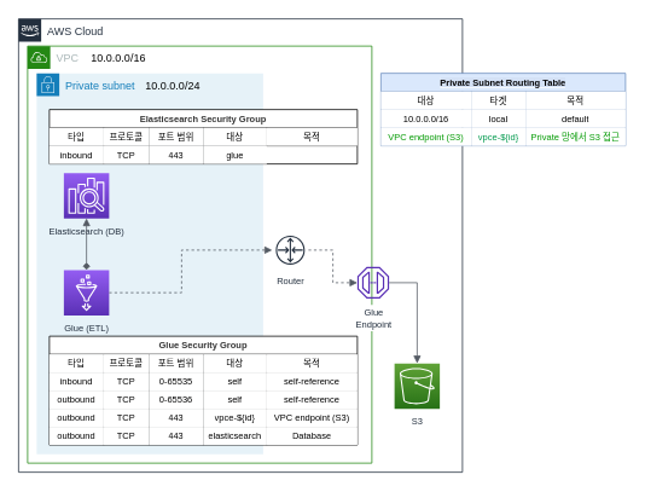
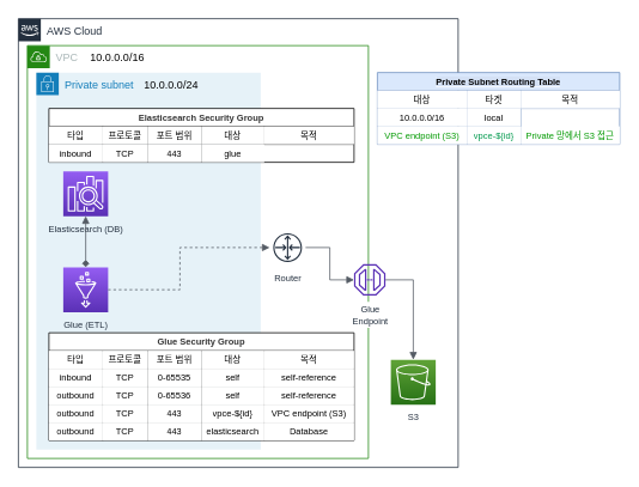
- <mxCell id="18" value="&lt;font size=&quot;1&quot;&gt;default&lt;/font&gt;" style="shape=partialRectangle;html=1;whiteSpace=wrap;connectable=0;top=0;left=0;bottom=0;right=0;overflow=hidden;" vertex="1" parent="15"><mxGeometry x="160" width="110" height="20" as="geometry" /></mxCell>
- <mxCell id="69" value="" style="edgeStyle=orthogonalEdgeStyle;html=1;endArrow=block;elbow=vertical;startArrow=none;endFill=1;strokeColor=#545B64;rounded=0;fontSize=10;fontColor=#009900;dashed=1;" edge="1" parent="1" source="9" target="24"><mxGeometry width="100" relative="1" as="geometry"><mxPoint x="260" y="250" as="sourcePoint" /><mxPoint x="360" y="250" as="targetPoint" /></mxGeometry></mxCell>
+ <mxCell id="69" value="" style="edgeStyle=orthogonalEdgeStyle;html=1;endArrow=block;elbow=vertical;startArrow=none;endFill=1;strokeColor=#545B64;rounded=0;fontSize=10;fontColor=#009900;" edge="1" parent="1" source="9" target="24"><mxGeometry width="100" relative="1" as="geometry"><mxPoint x="260" y="250" as="sourcePoint" /><mxPoint x="360" y="250" as="targetPoint" /></mxGeometry></mxCell>
